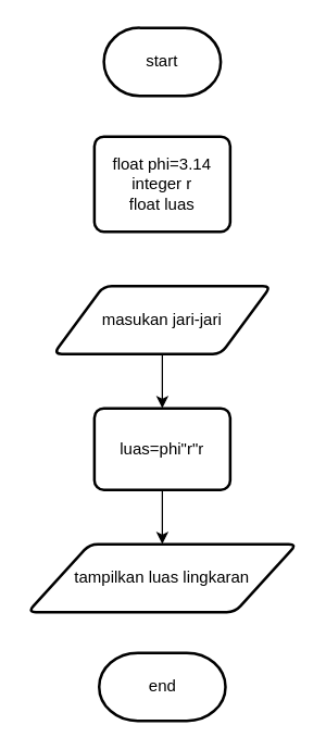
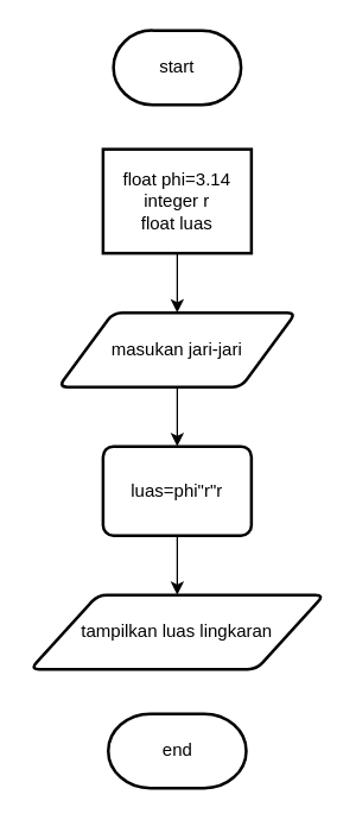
- <mxCell id="4" value="&lt;div&gt;float phi=3.14&lt;/div&gt;&lt;div&gt;integer r&lt;/div&gt;&lt;div&gt;float luas&lt;br&gt;&lt;/div&gt;" style="rounded=1;whiteSpace=wrap;html=1;absoluteArcSize=1;arcSize=14;strokeWidth=2;" vertex="1" parent="1"><mxGeometry x="69" y="100" width="100" height="70" as="geometry" /></mxCell>
+ <mxCell id="4" value="&lt;div&gt;float phi=3.14&lt;/div&gt;&lt;div&gt;integer r&lt;/div&gt;&lt;div&gt;float luas&lt;br&gt;&lt;/div&gt;" style="whiteSpace=wrap;html=1;absoluteArcSize=1;arcSize=14;strokeWidth=2;rounded=0;" vertex="1" parent="1"><mxGeometry x="69" y="100" width="100" height="70" as="geometry" /></mxCell>
+ <mxCell id="3" style="edgeStyle=orthogonalEdgeStyle;rounded=0;orthogonalLoop=1;jettySize=auto;html=1;entryX=0.5;entryY=0;entryDx=0;entryDy=0;" edge="1" parent="1" source="4" target="6"><mxGeometry relative="1" as="geometry" /></mxCell>
